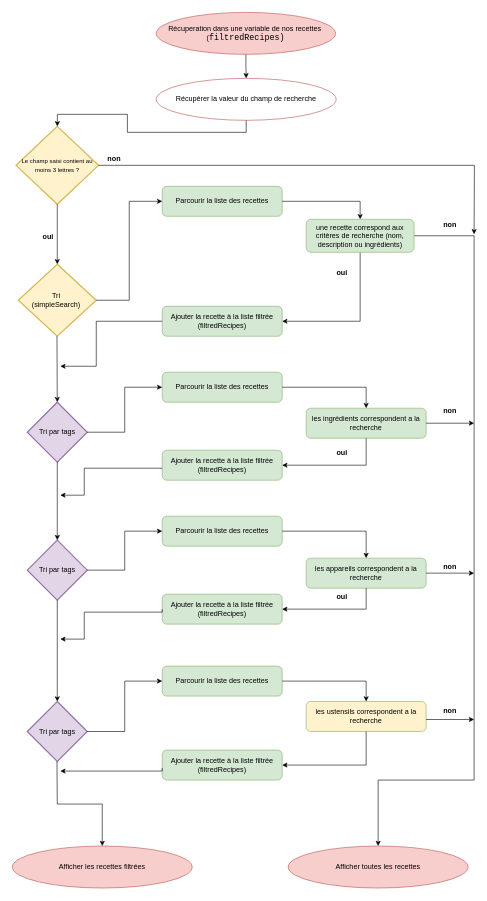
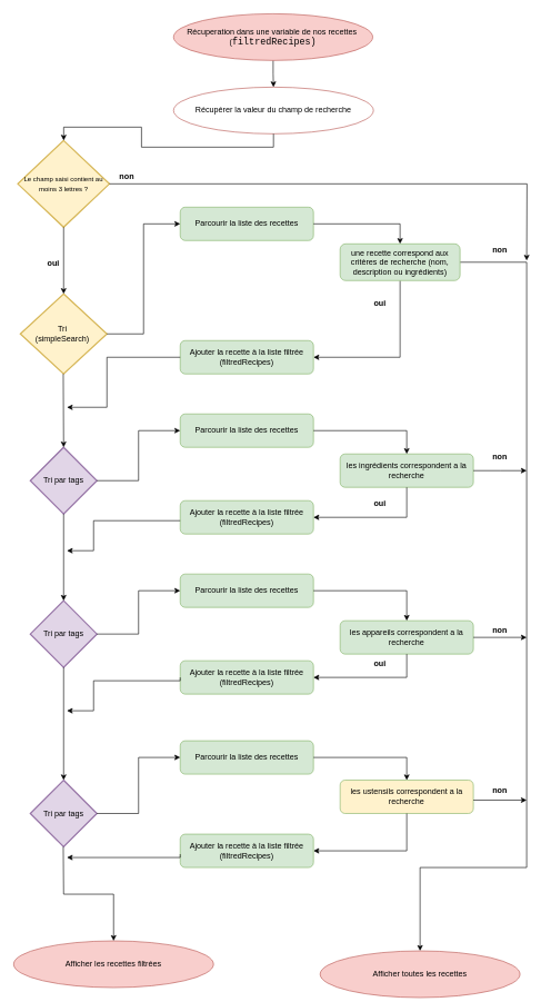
- <mxCell id="22" value="&lt;font face=&quot;Helvetica&quot;&gt;Afficher toutes les recettes&lt;/font&gt;" style="ellipse;whiteSpace=wrap;html=1;hachureGap=4;fontFamily=Architects Daughter;fontSource=https%3A%2F%2Ffonts.googleapis.com%2Fcss%3Ffamily%3DArchitects%2BDaughter;fillColor=#f8cecc;strokeColor=#b85450;" vertex="1" parent="1"><mxGeometry x="480" y="1410" width="300" height="70" as="geometry" /></mxCell>
+ <mxCell id="22" value="&lt;font face=&quot;Helvetica&quot;&gt;Afficher toutes les recettes&lt;/font&gt;" style="ellipse;whiteSpace=wrap;html=1;hachureGap=4;fontFamily=Architects Daughter;fontSource=https%3A%2F%2Ffonts.googleapis.com%2Fcss%3Ffamily%3DArchitects%2BDaughter;fillColor=#f8cecc;strokeColor=#b85450;" vertex="1" parent="1"><mxGeometry x="480" y="1425" width="300" height="70" as="geometry" /></mxCell>
